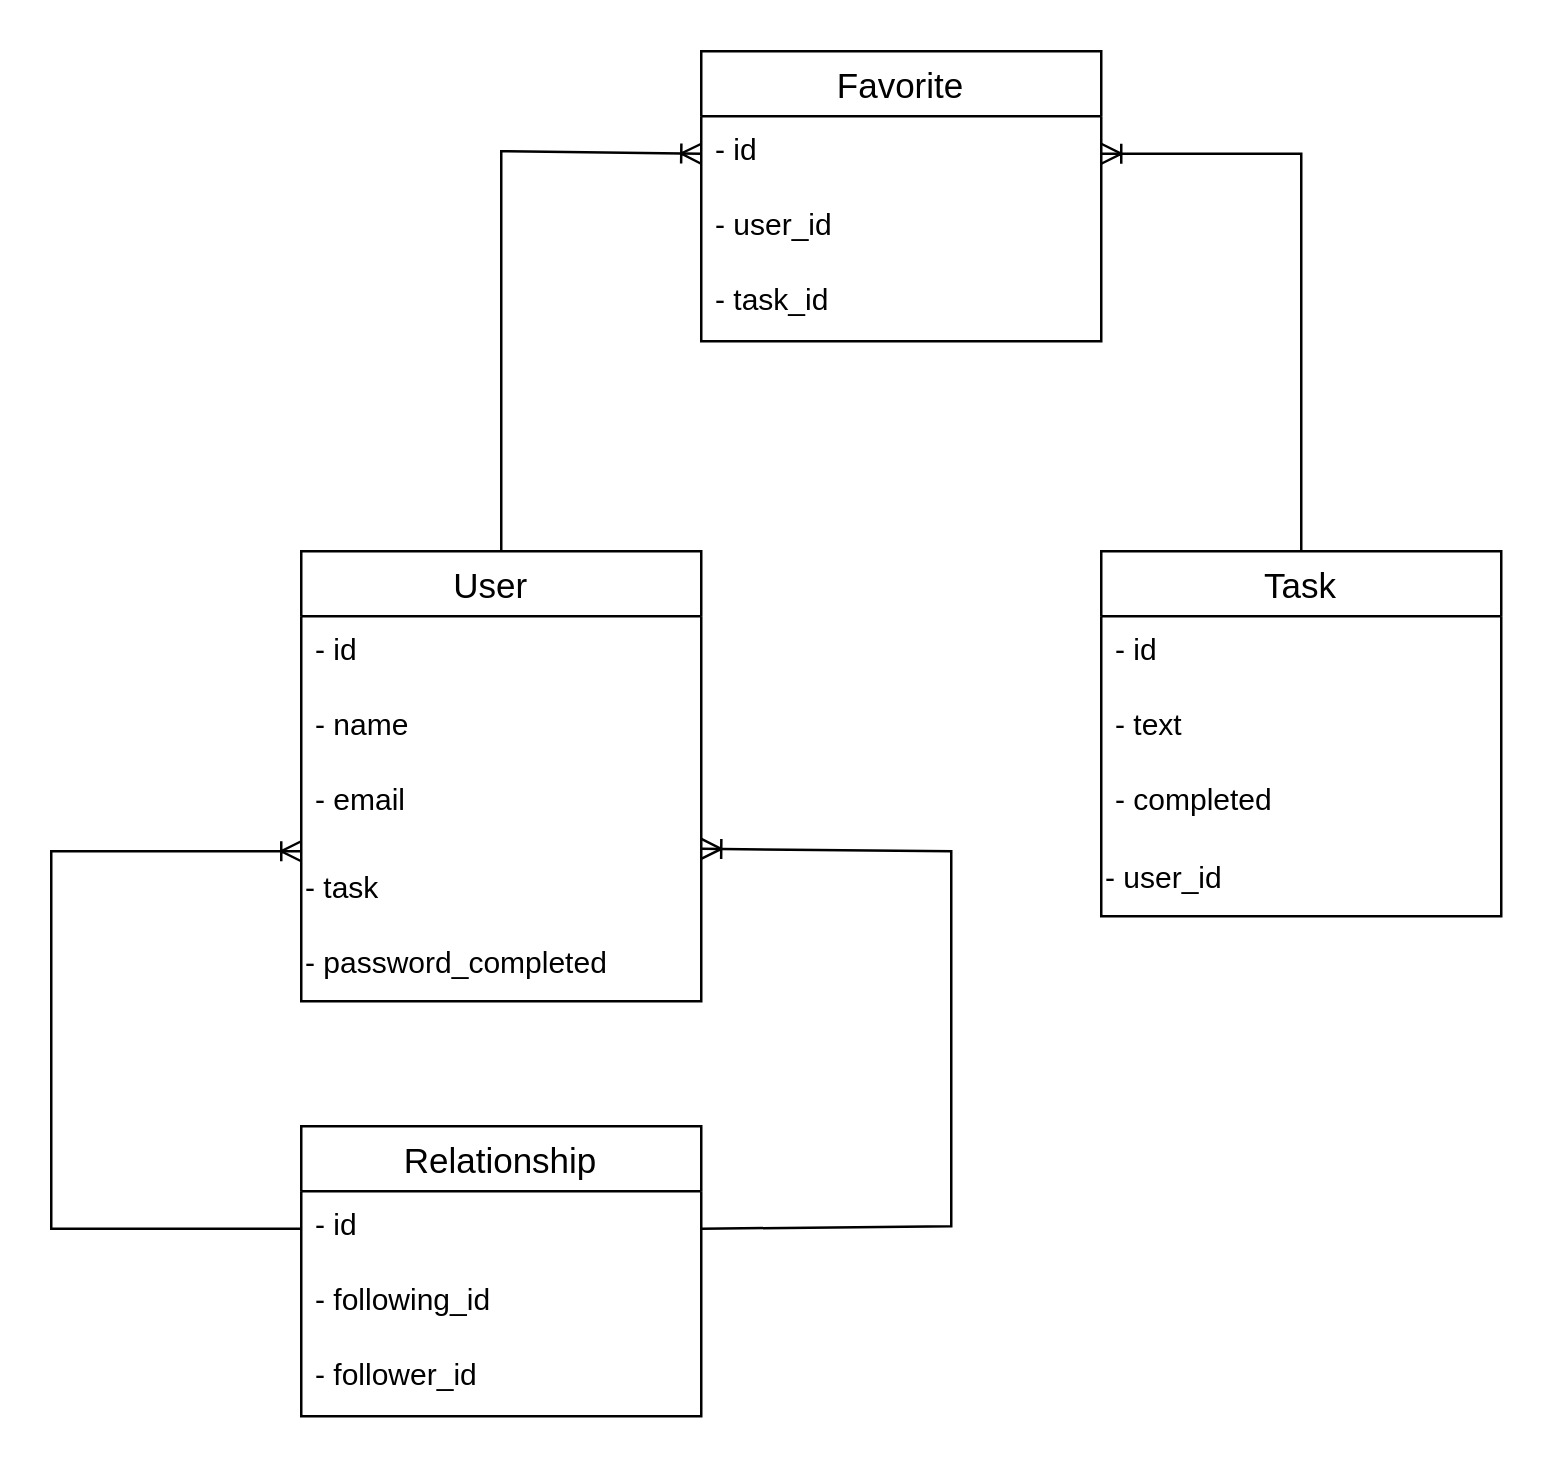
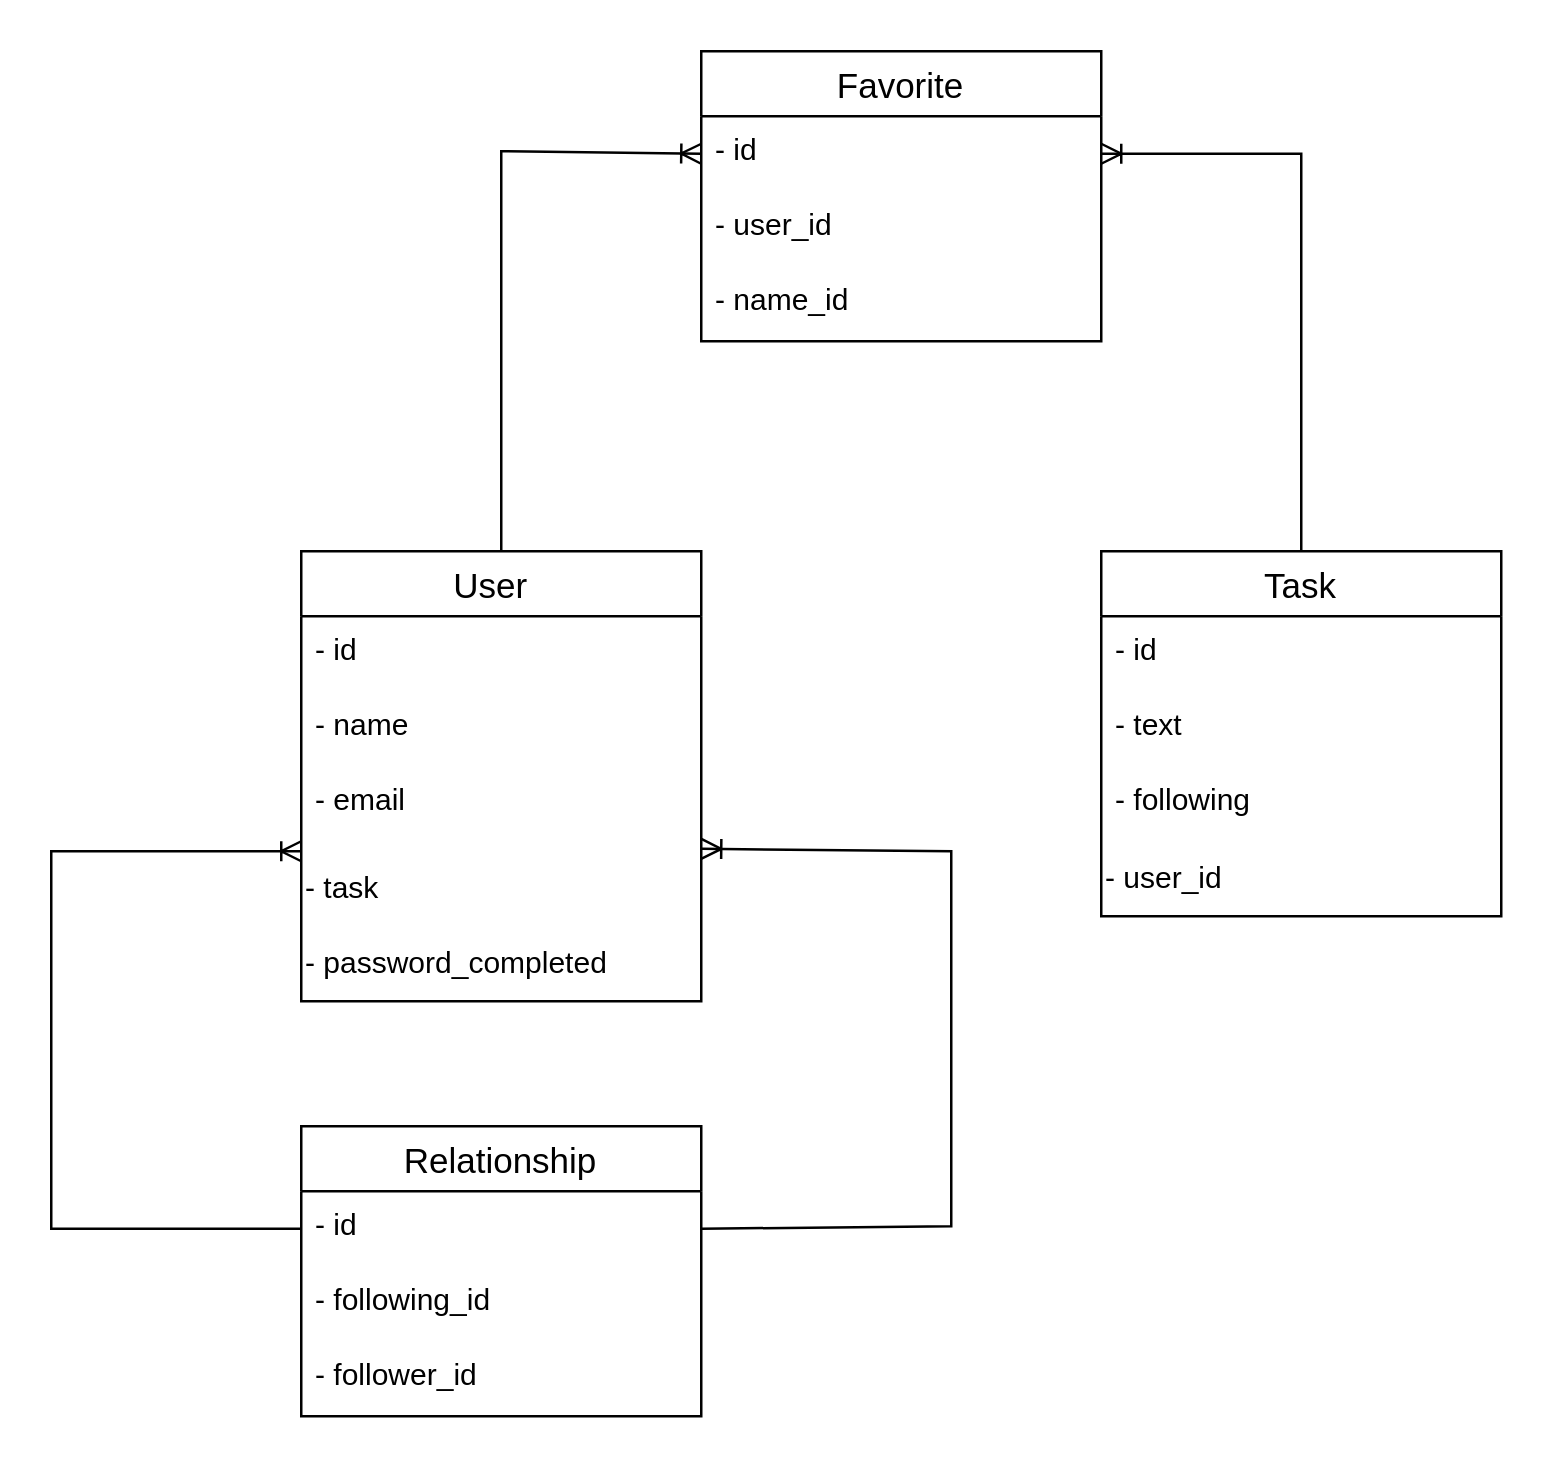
- <mxCell id="16" value="- task_id" style="text;strokeColor=none;fillColor=none;spacingLeft=4;spacingRight=4;overflow=hidden;rotatable=0;points=[[0,0.5],[1,0.5]];portConstraint=eastwest;fontSize=12;whiteSpace=wrap;html=1;" parent="13" vertex="1"><mxGeometry y="86" width="160" height="30" as="geometry" /></mxCell>
+ <mxCell id="16" value="- name_id" style="text;strokeColor=none;fillColor=none;spacingLeft=4;spacingRight=4;overflow=hidden;rotatable=0;points=[[0,0.5],[1,0.5]];portConstraint=eastwest;fontSize=12;whiteSpace=wrap;html=1;" parent="13" vertex="1"><mxGeometry y="86" width="160" height="30" as="geometry" /></mxCell>
- <mxCell id="11" value="- completed" style="text;strokeColor=none;fillColor=none;spacingLeft=4;spacingRight=4;overflow=hidden;rotatable=0;points=[[0,0.5],[1,0.5]];portConstraint=eastwest;fontSize=12;whiteSpace=wrap;html=1;" parent="8" vertex="1"><mxGeometry y="86" width="160" height="30" as="geometry" /></mxCell>
+ <mxCell id="11" value="- following" style="text;strokeColor=none;fillColor=none;spacingLeft=4;spacingRight=4;overflow=hidden;rotatable=0;points=[[0,0.5],[1,0.5]];portConstraint=eastwest;fontSize=12;whiteSpace=wrap;html=1;" parent="8" vertex="1"><mxGeometry y="86" width="160" height="30" as="geometry" /></mxCell>
